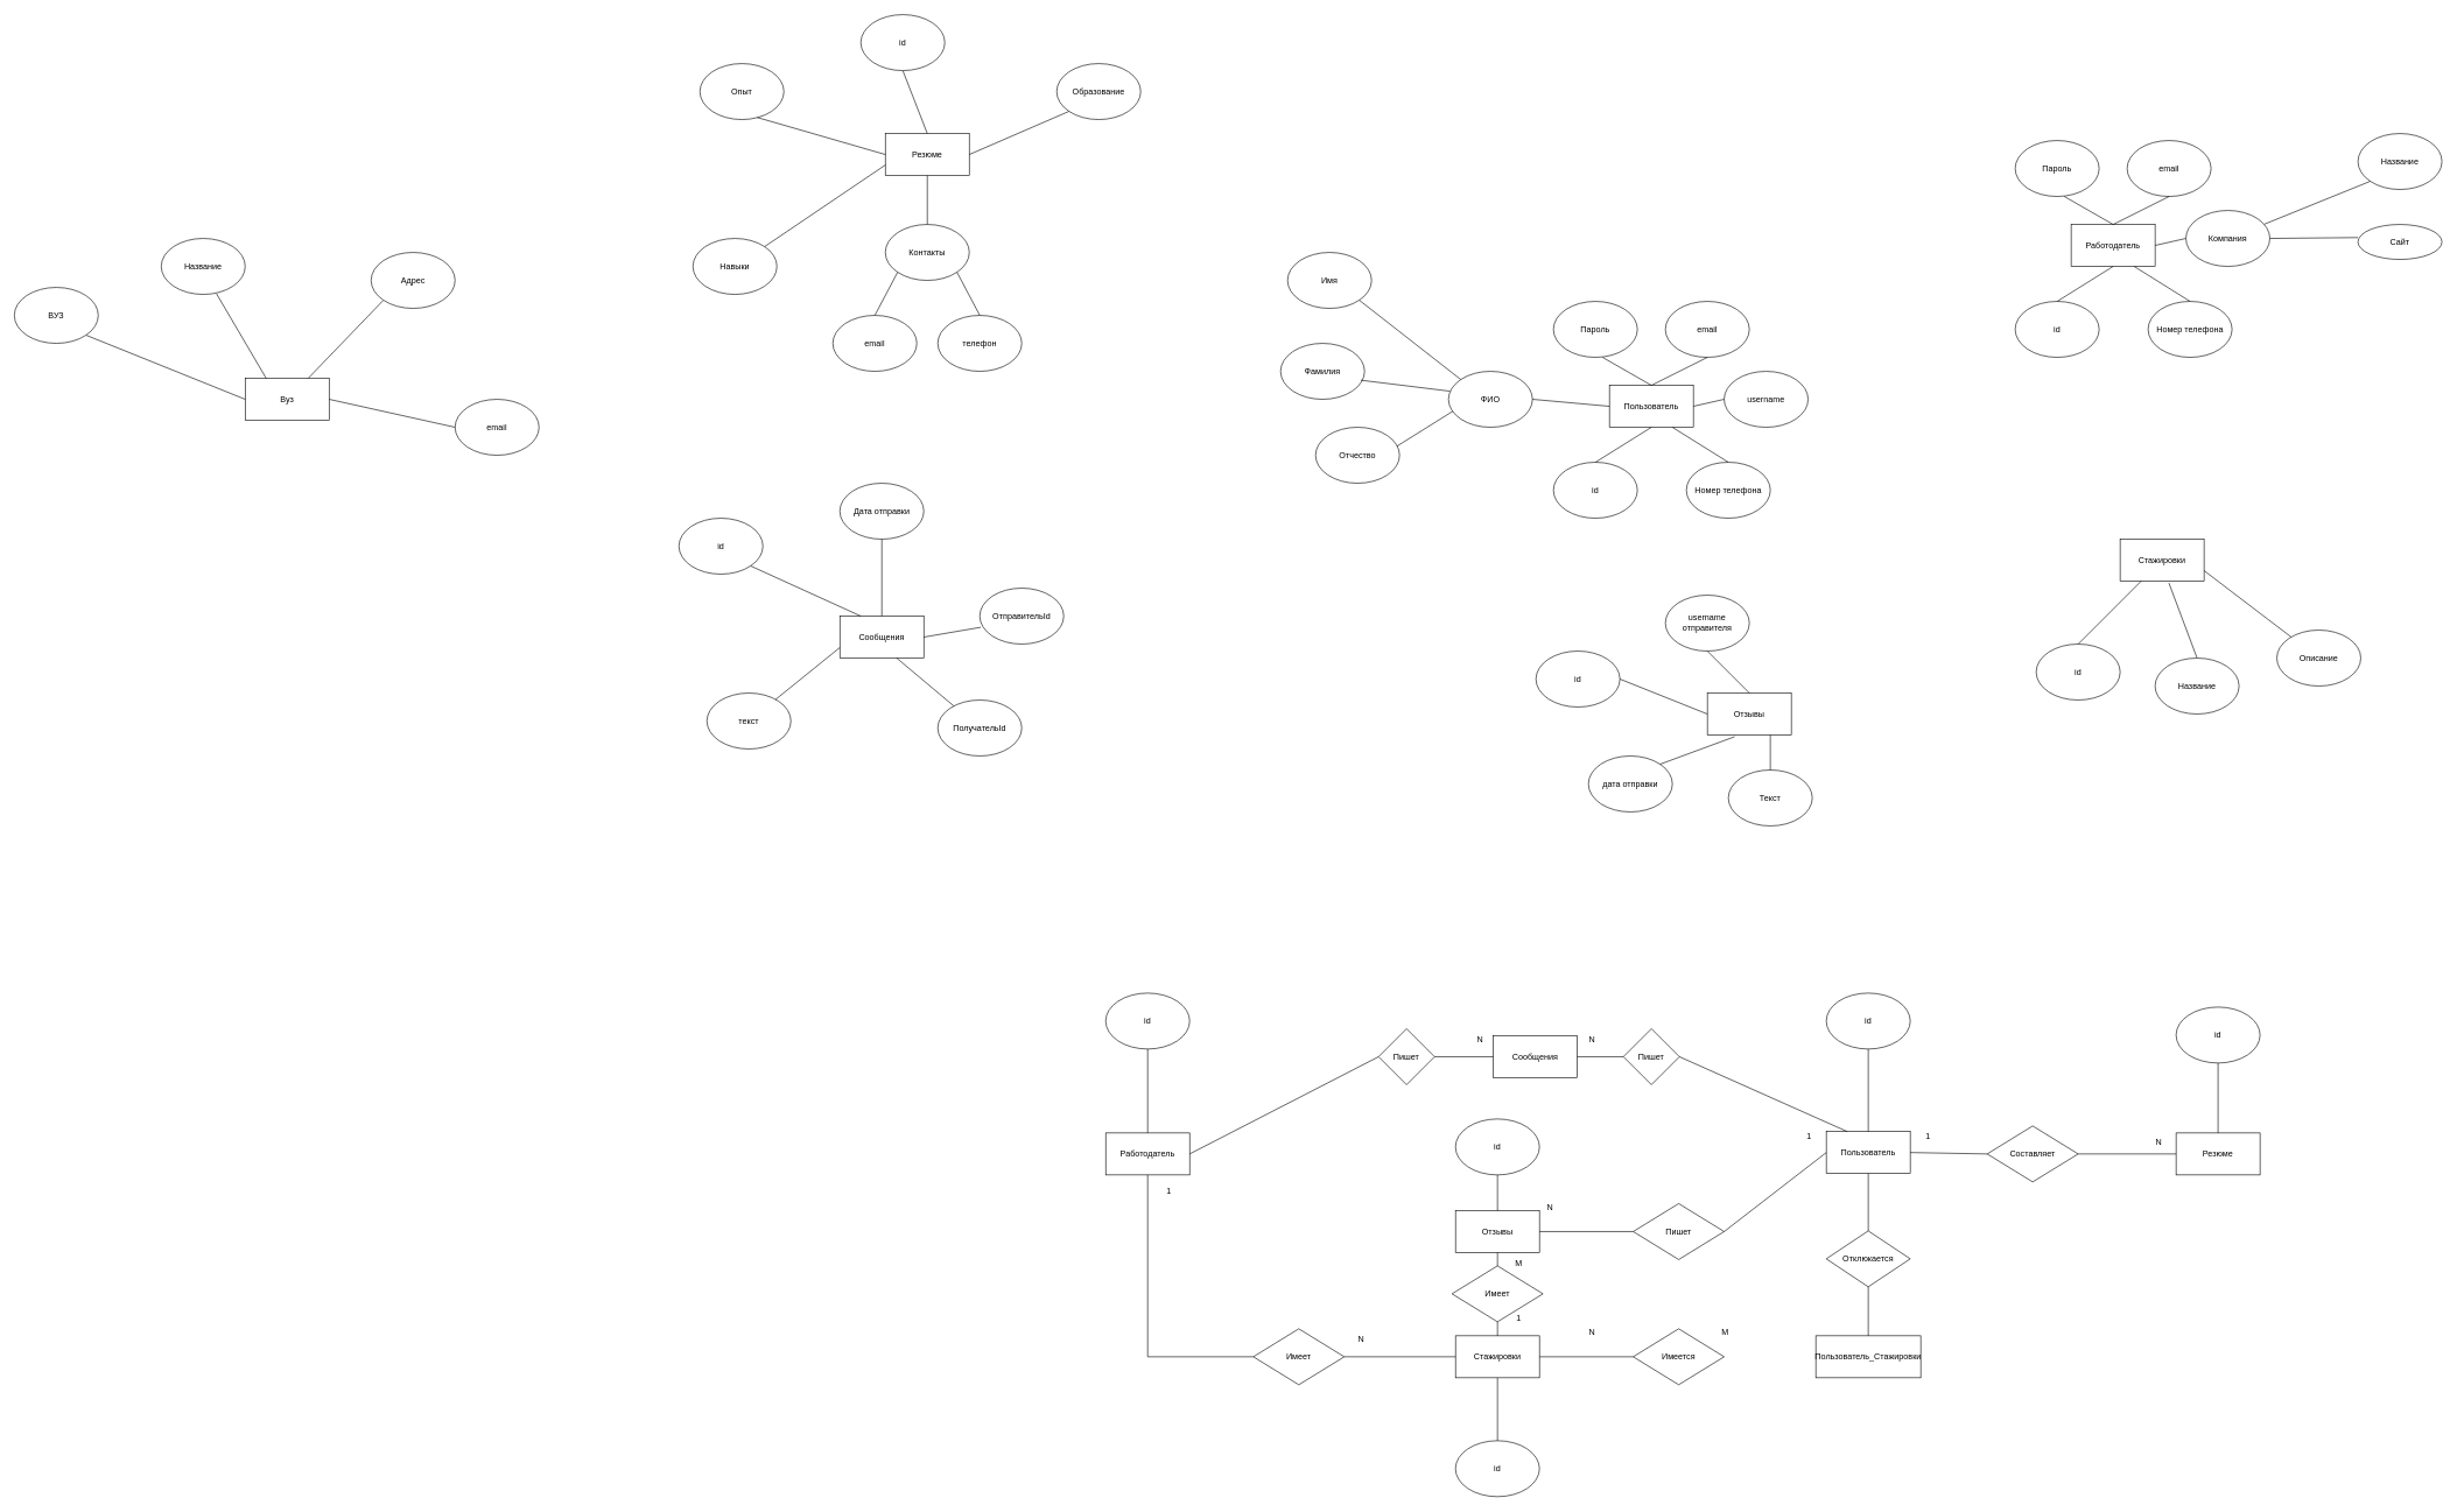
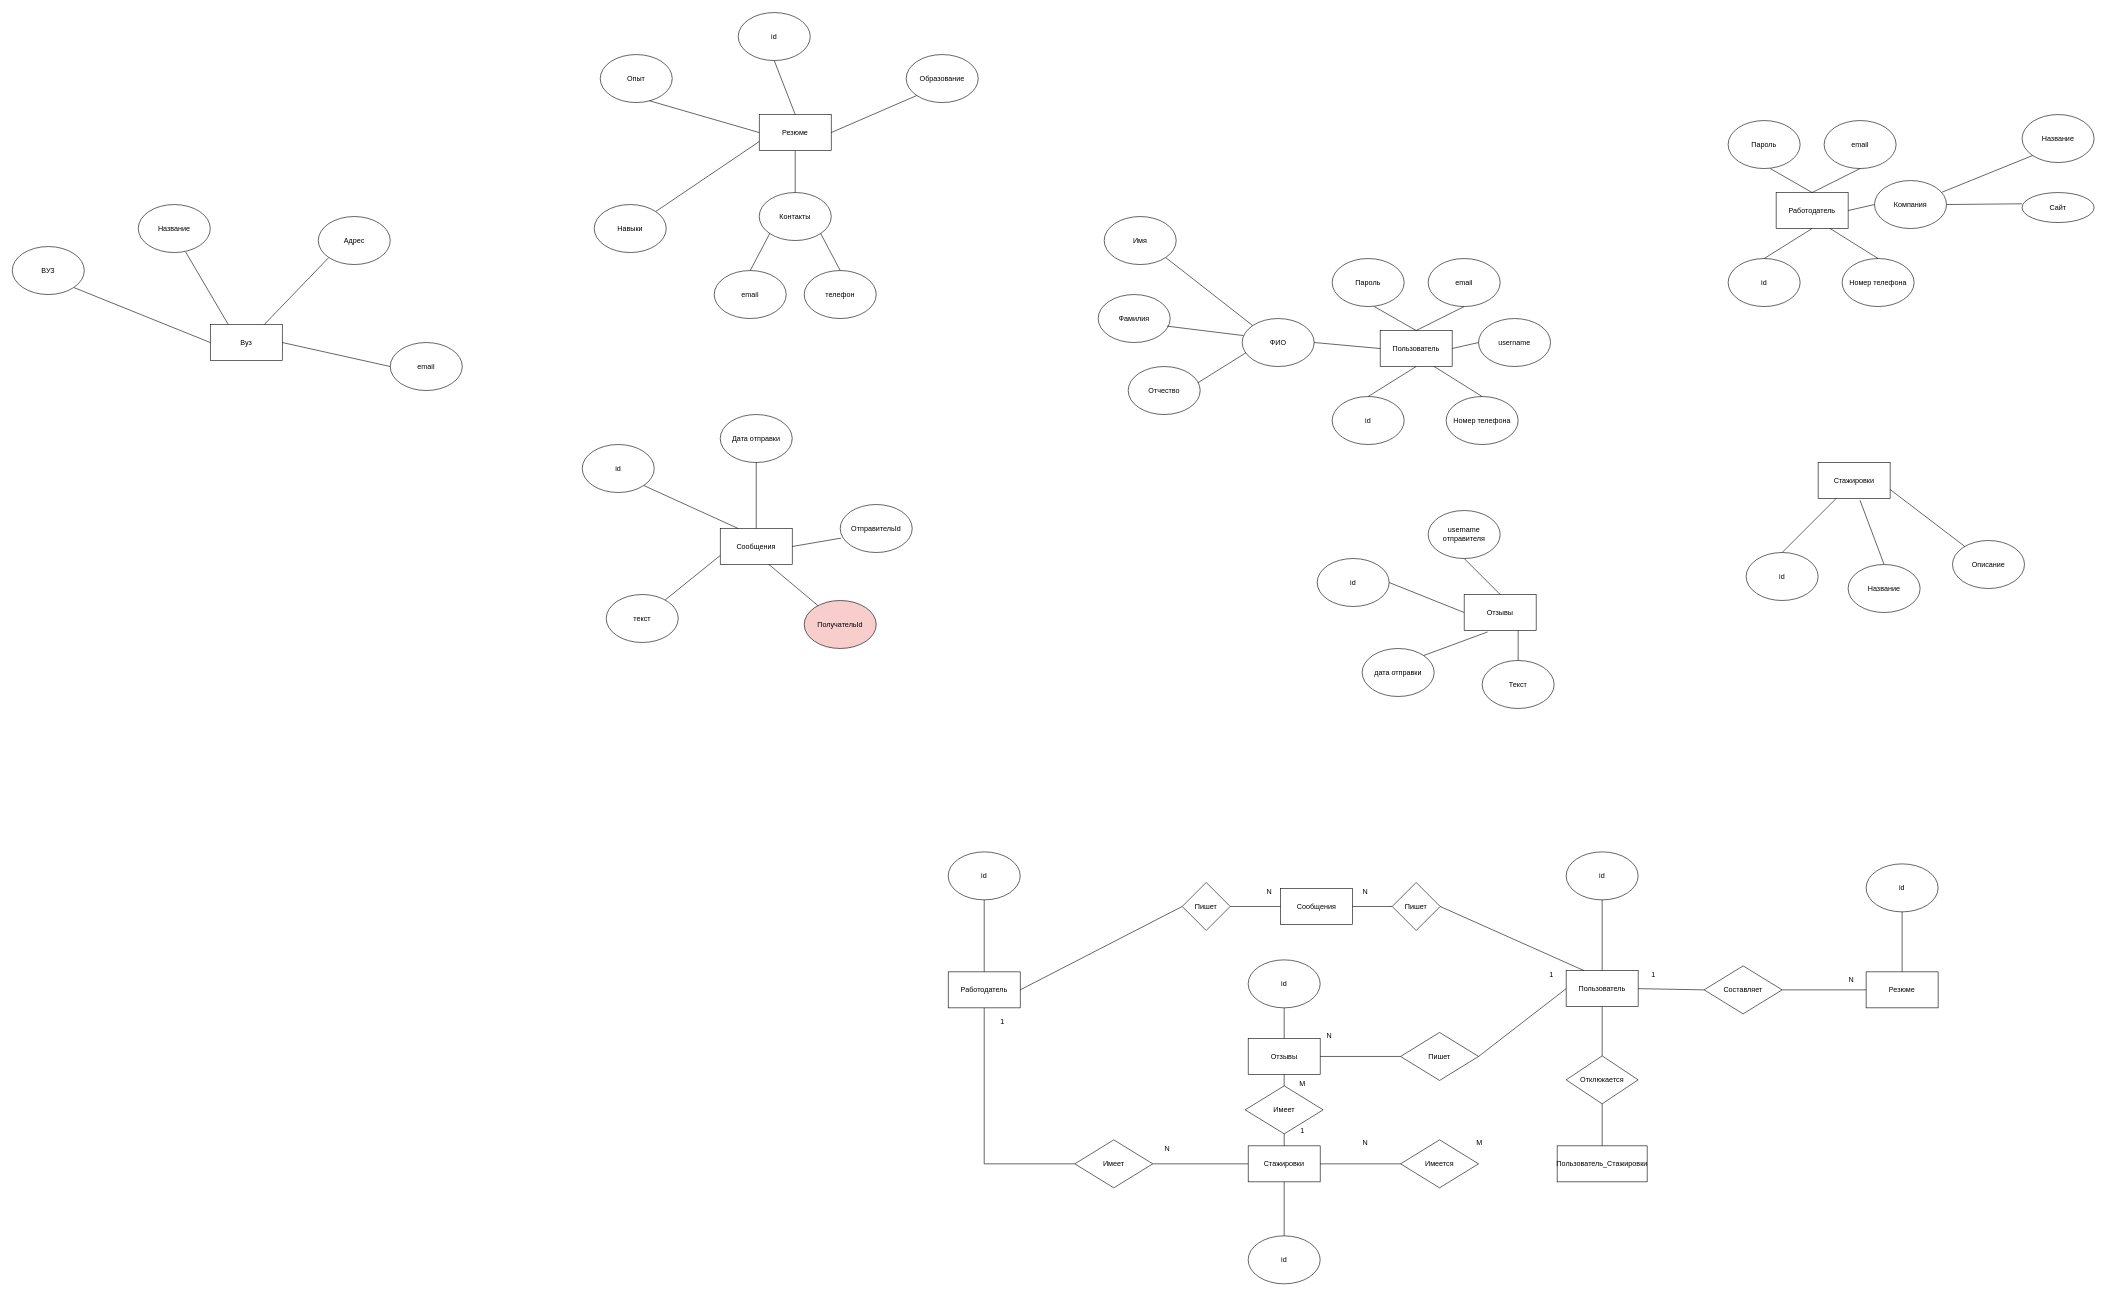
- <mxCell id="96" value="ПолучательId" style="ellipse;whiteSpace=wrap;html=1;" parent="1" vertex="1"><mxGeometry x="1340" y="1000" width="120" height="80" as="geometry" /></mxCell>
+ <mxCell id="96" value="ПолучательId" style="ellipse;whiteSpace=wrap;html=1;fillColor=#f8cecc;" parent="1" vertex="1"><mxGeometry x="1340" y="1000" width="120" height="80" as="geometry" /></mxCell>
